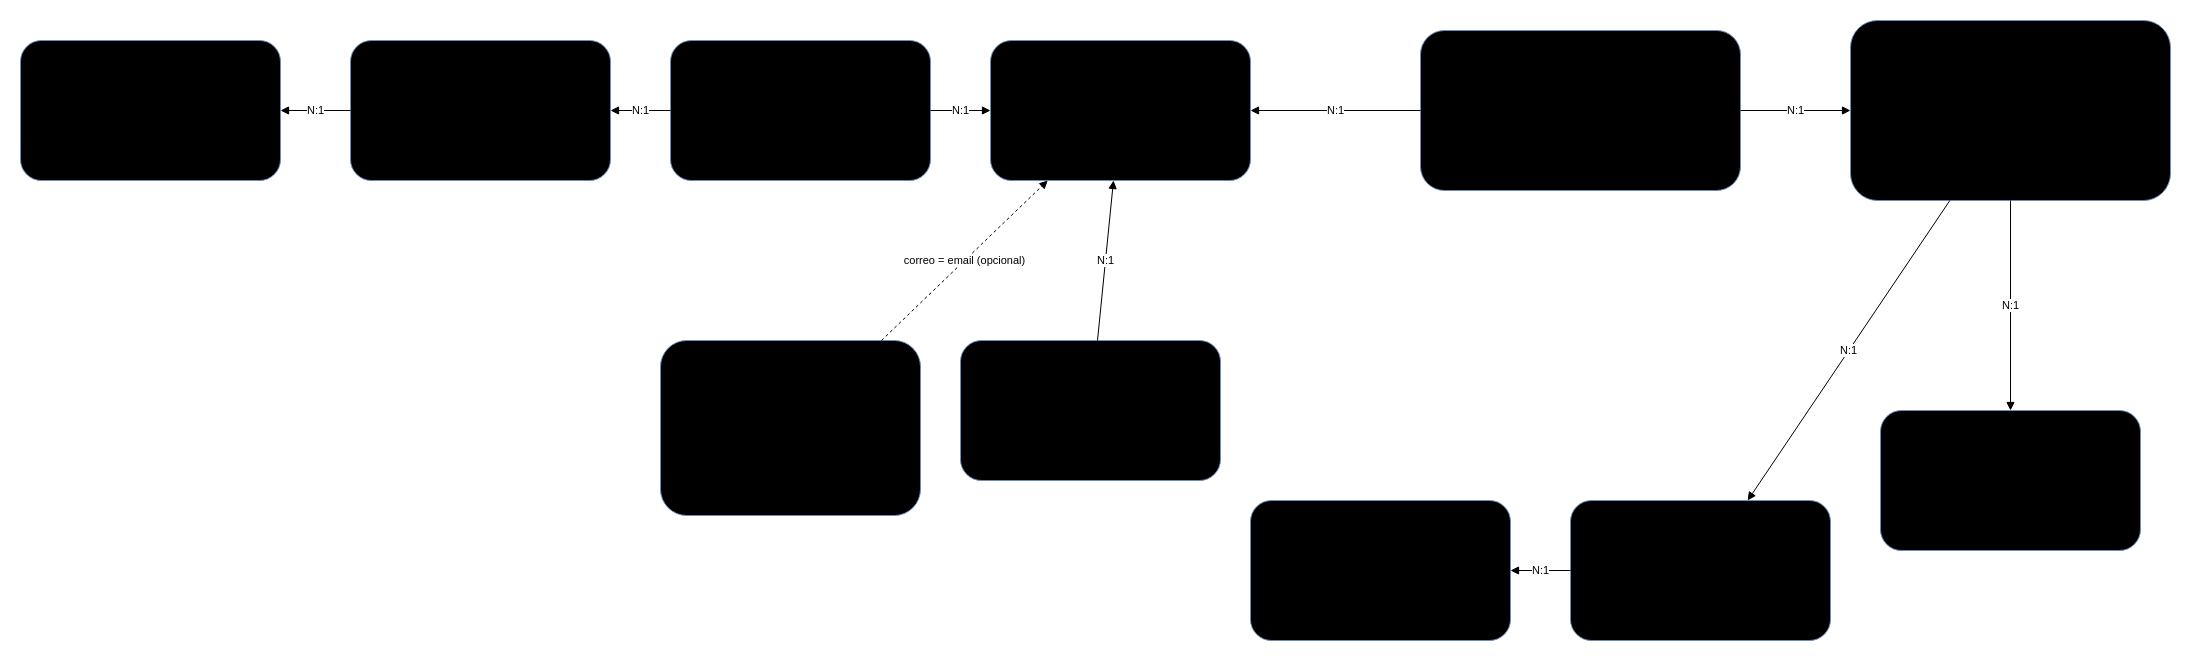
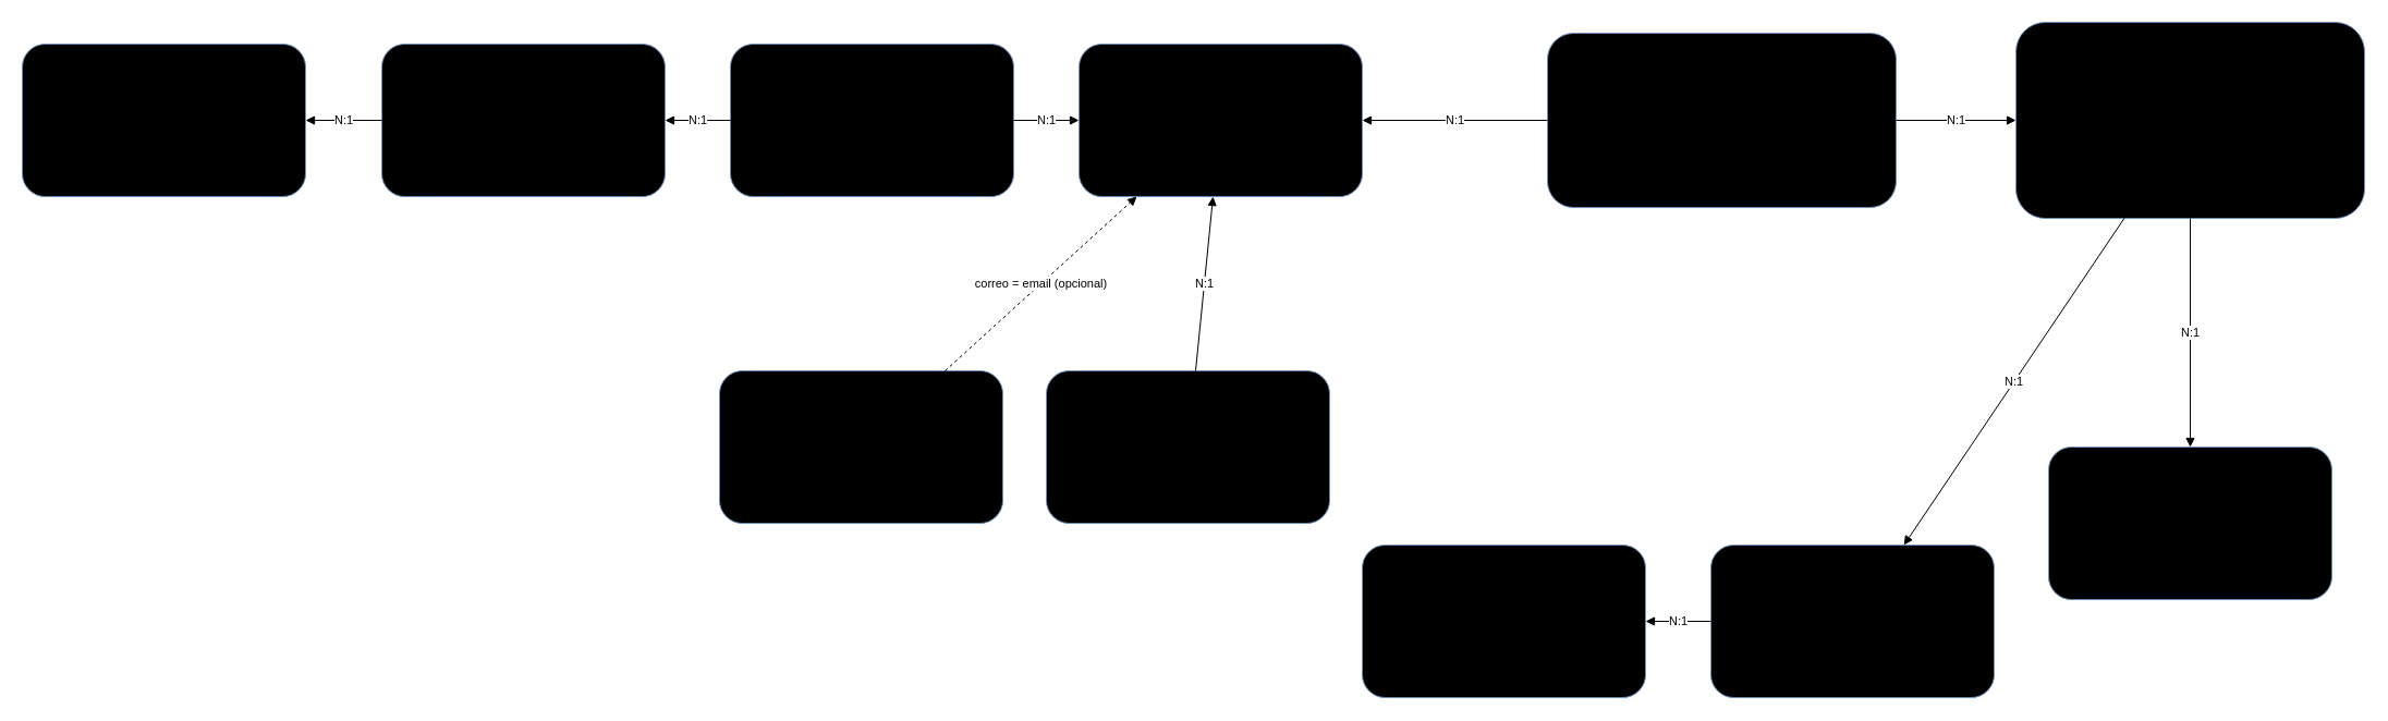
- <mxCell id="12" value="LOGIN — correo (PK) — contrasena" style="rounded=1;whiteSpace=wrap;html=1;fillColor=#000000;strokeColor=#6c8ebf;" parent="1" vertex="1"><mxGeometry x="660" y="340" width="260" height="175" as="geometry" /></mxCell>
+ <mxCell id="12" value="LOGIN — correo (PK) — contrasena" style="rounded=1;whiteSpace=wrap;html=1;fillColor=#000000;strokeColor=#6c8ebf;" parent="1" vertex="1"><mxGeometry x="660" y="340" width="260" height="140" as="geometry" /></mxCell>
